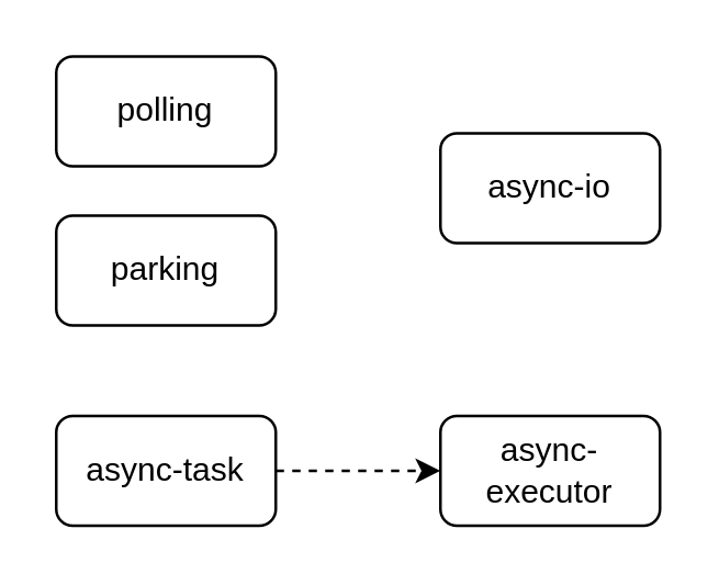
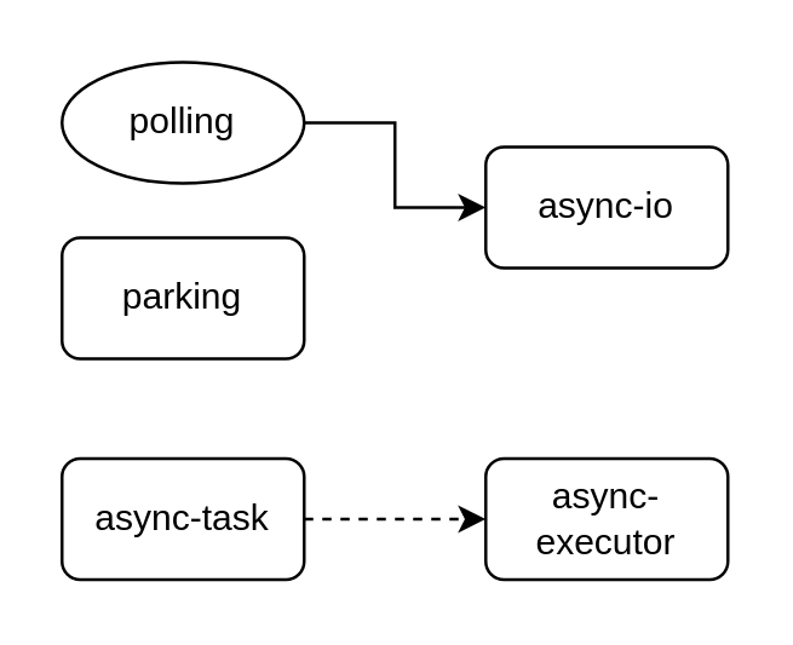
- <mxCell id="3" value="polling" style="rounded=1;whiteSpace=wrap;html=1;" parent="1" vertex="1"><mxGeometry x="20" y="20" width="80" height="40" as="geometry" /></mxCell>
+ <mxCell id="3" value="polling" style="ellipse;whiteSpace=wrap;html=1;" parent="1" vertex="1"><mxGeometry x="20" y="20" width="80" height="40" as="geometry" /></mxCell>
+ <mxCell id="2" style="edgeStyle=orthogonalEdgeStyle;rounded=0;orthogonalLoop=1;jettySize=auto;html=1;entryX=0;entryY=0.5;entryDx=0;entryDy=0;" parent="1" source="3" target="4" edge="1"><mxGeometry relative="1" as="geometry" /></mxCell>
